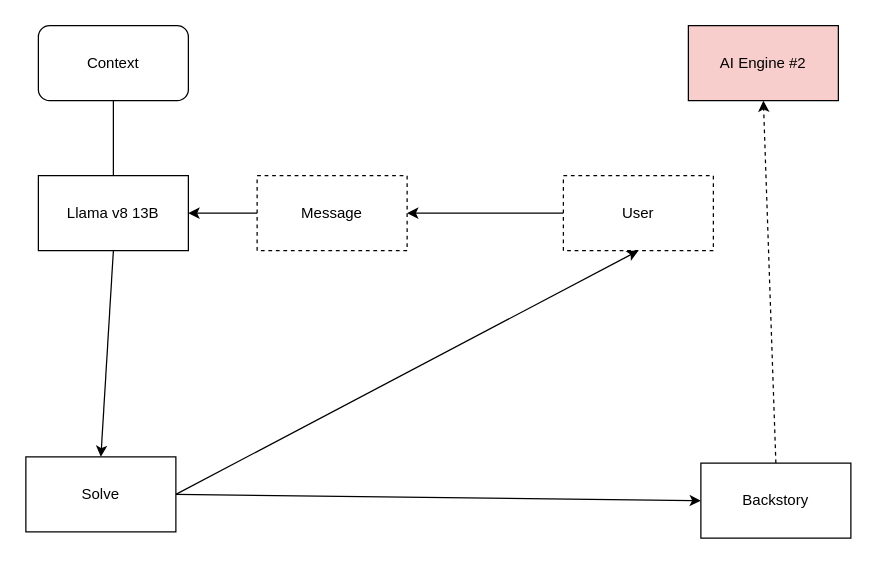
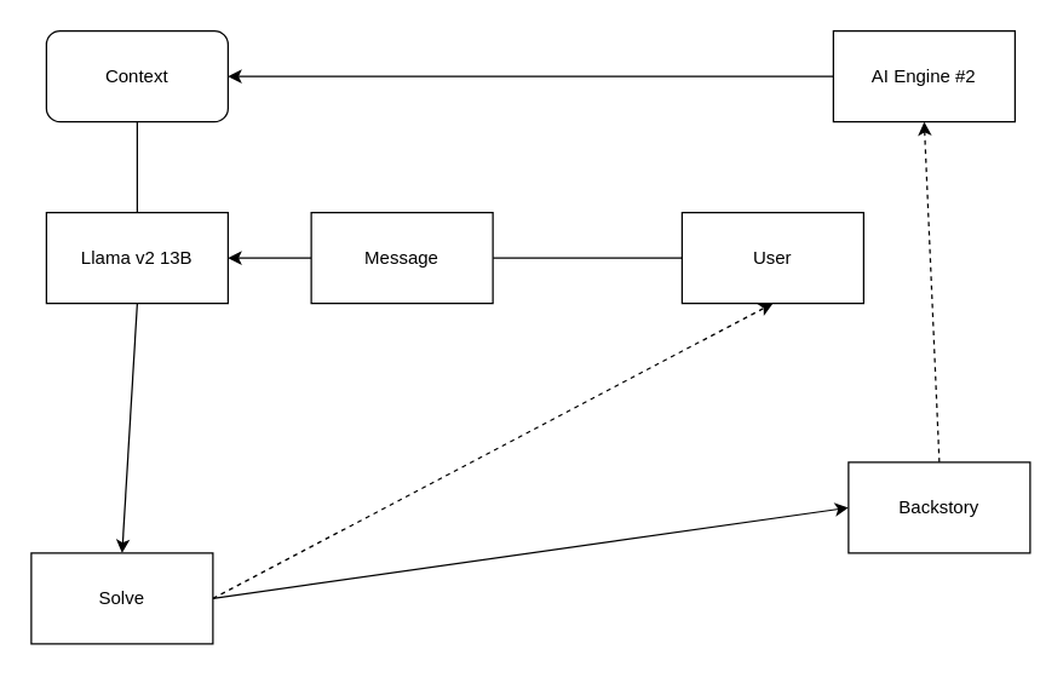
+ <mxCell id="14" style="edgeStyle=none;html=1;exitX=0;exitY=0.5;exitDx=0;exitDy=0;" edge="1" parent="1" source="17" target="6"><mxGeometry relative="1" as="geometry" /></mxCell>
- <mxCell id="17" value="AI Engine #2" style="rounded=0;whiteSpace=wrap;html=1;fillColor=#f8cecc;" vertex="1" parent="1"><mxGeometry x="550" y="20" width="120" height="60" as="geometry" /></mxCell>
+ <mxCell id="17" value="AI Engine #2" style="rounded=0;whiteSpace=wrap;html=1;" vertex="1" parent="1"><mxGeometry x="550" y="20" width="120" height="60" as="geometry" /></mxCell>
- <mxCell id="4" value="Llama v8 13B" style="rounded=0;whiteSpace=wrap;html=1;" parent="1" vertex="1"><mxGeometry x="30" y="140" width="120" height="60" as="geometry" /></mxCell>
+ <mxCell id="4" value="Llama v2 13B" style="rounded=0;whiteSpace=wrap;html=1;" parent="1" vertex="1"><mxGeometry x="30" y="140" width="120" height="60" as="geometry" /></mxCell>
- <mxCell id="10" value="Message" style="rounded=0;whiteSpace=wrap;html=1;dashed=1;" parent="1" vertex="1"><mxGeometry x="205" y="140" width="120" height="60" as="geometry" /></mxCell>
+ <mxCell id="10" value="Message" style="rounded=0;whiteSpace=wrap;html=1;" parent="1" vertex="1"><mxGeometry x="205" y="140" width="120" height="60" as="geometry" /></mxCell>
- <mxCell id="7" style="edgeStyle=none;html=1;exitX=0;exitY=0.5;exitDx=0;exitDy=0;entryX=1;entryY=0.5;entryDx=0;entryDy=0;" parent="1" source="8" target="10" edge="1"><mxGeometry relative="1" as="geometry" /></mxCell>
+ <mxCell id="7" style="edgeStyle=none;html=1;exitX=0;exitY=0.5;exitDx=0;exitDy=0;entryX=1;entryY=0.5;entryDx=0;entryDy=0;endArrow=none;" parent="1" source="8" target="10" edge="1"><mxGeometry relative="1" as="geometry" /></mxCell>
- <mxCell id="8" value="User" style="rounded=0;whiteSpace=wrap;html=1;dashed=1;" parent="1" vertex="1"><mxGeometry x="450" y="140" width="120" height="60" as="geometry" /></mxCell>
+ <mxCell id="8" value="User" style="rounded=0;whiteSpace=wrap;html=1;" parent="1" vertex="1"><mxGeometry x="450" y="140" width="120" height="60" as="geometry" /></mxCell>
- <mxCell id="12" style="edgeStyle=none;html=1;exitX=1;exitY=0.5;exitDx=0;exitDy=0;entryX=0.5;entryY=1;entryDx=0;entryDy=0;" edge="1" parent="1" source="13" target="8"><mxGeometry relative="1" as="geometry" /></mxCell>
+ <mxCell id="12" style="edgeStyle=none;html=1;exitX=1;exitY=0.5;exitDx=0;exitDy=0;entryX=0.5;entryY=1;entryDx=0;entryDy=0;dashed=1;" edge="1" parent="1" source="13" target="8"><mxGeometry relative="1" as="geometry" /></mxCell>
- <mxCell id="16" value="Backstory" style="rounded=0;whiteSpace=wrap;html=1;" vertex="1" parent="1"><mxGeometry x="560" y="370" width="120" height="60" as="geometry" /></mxCell>
+ <mxCell id="16" value="Backstory" style="rounded=0;whiteSpace=wrap;html=1;" vertex="1" parent="1"><mxGeometry x="560" y="305" width="120" height="60" as="geometry" /></mxCell>
